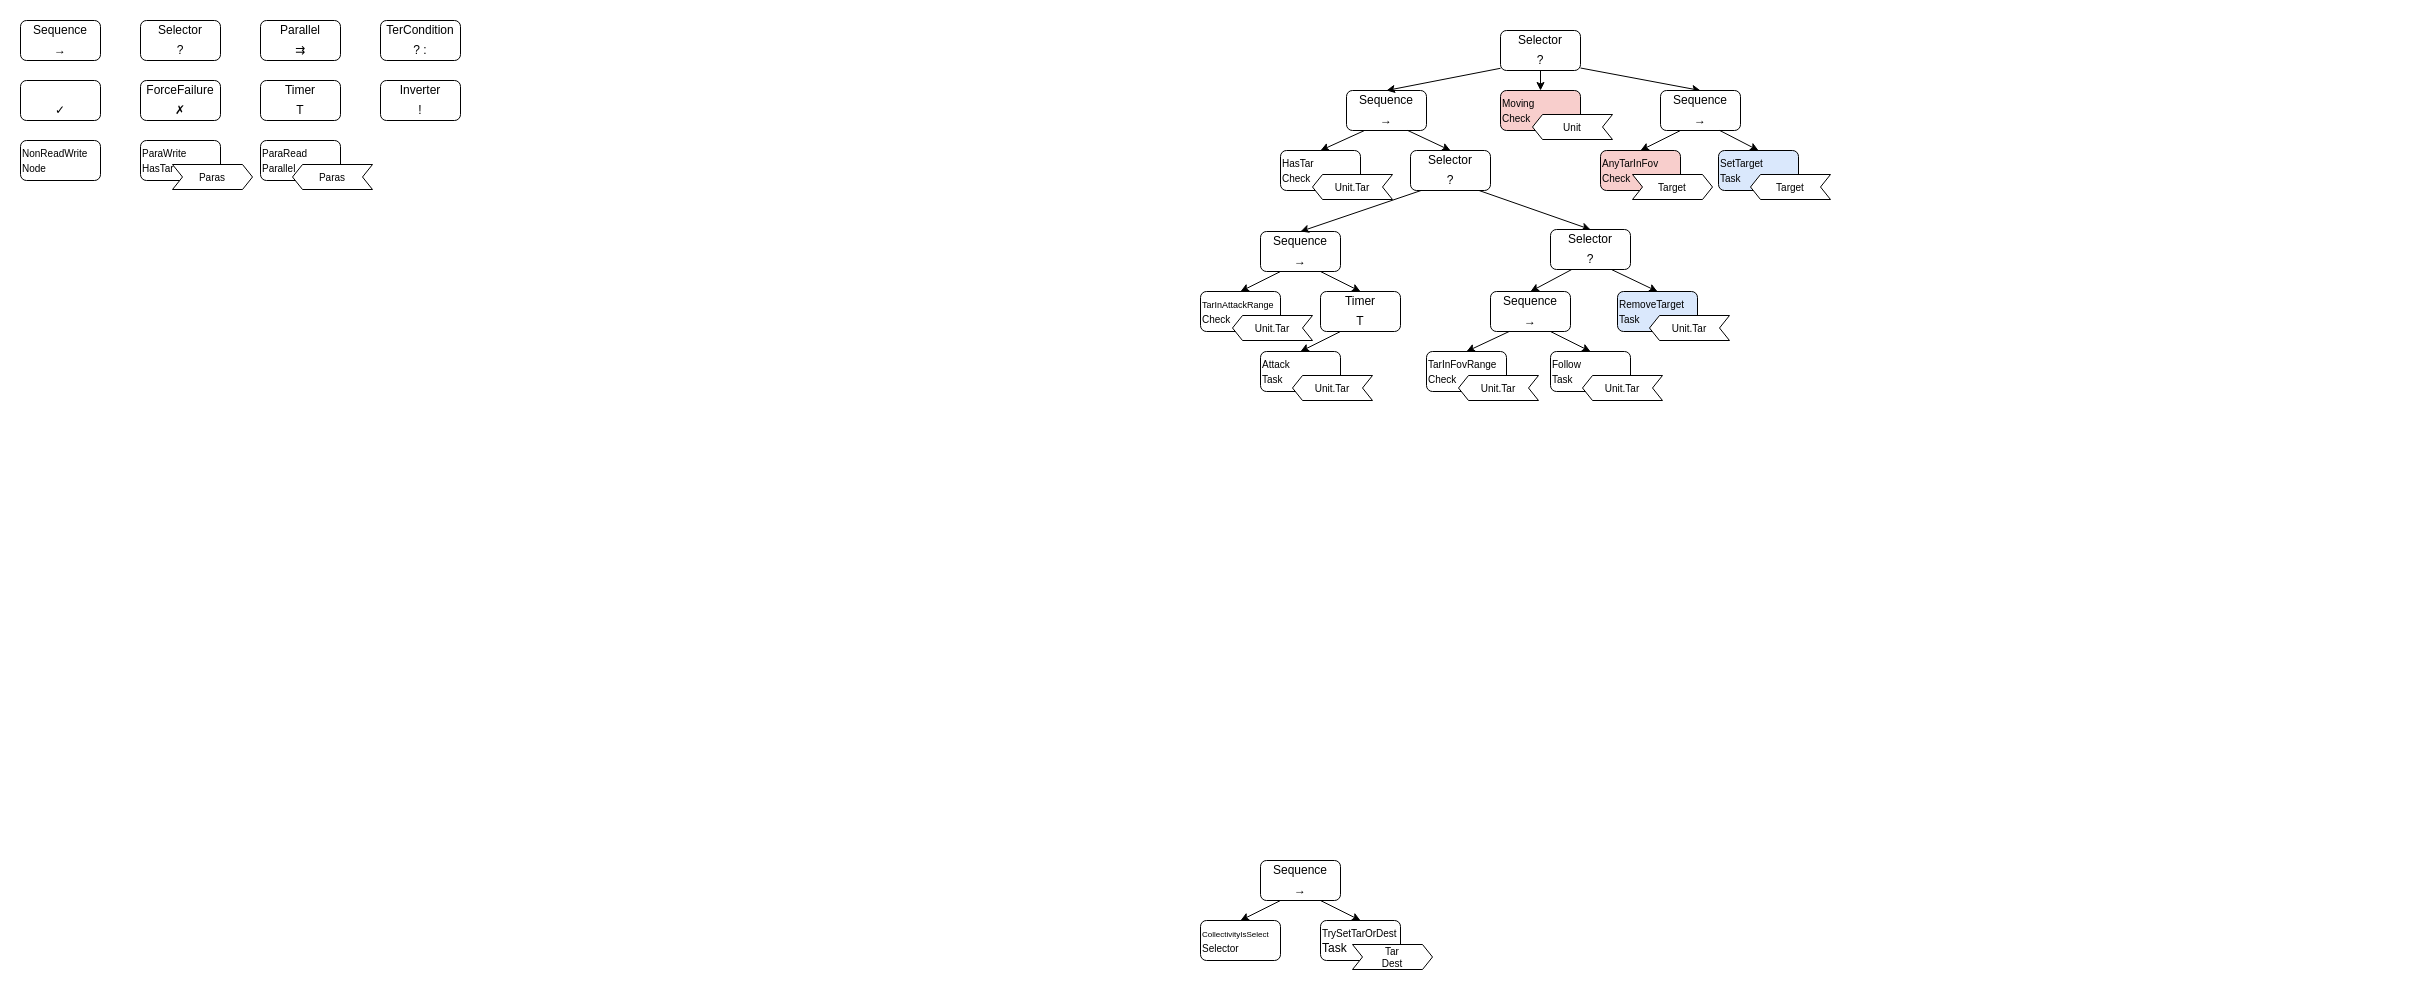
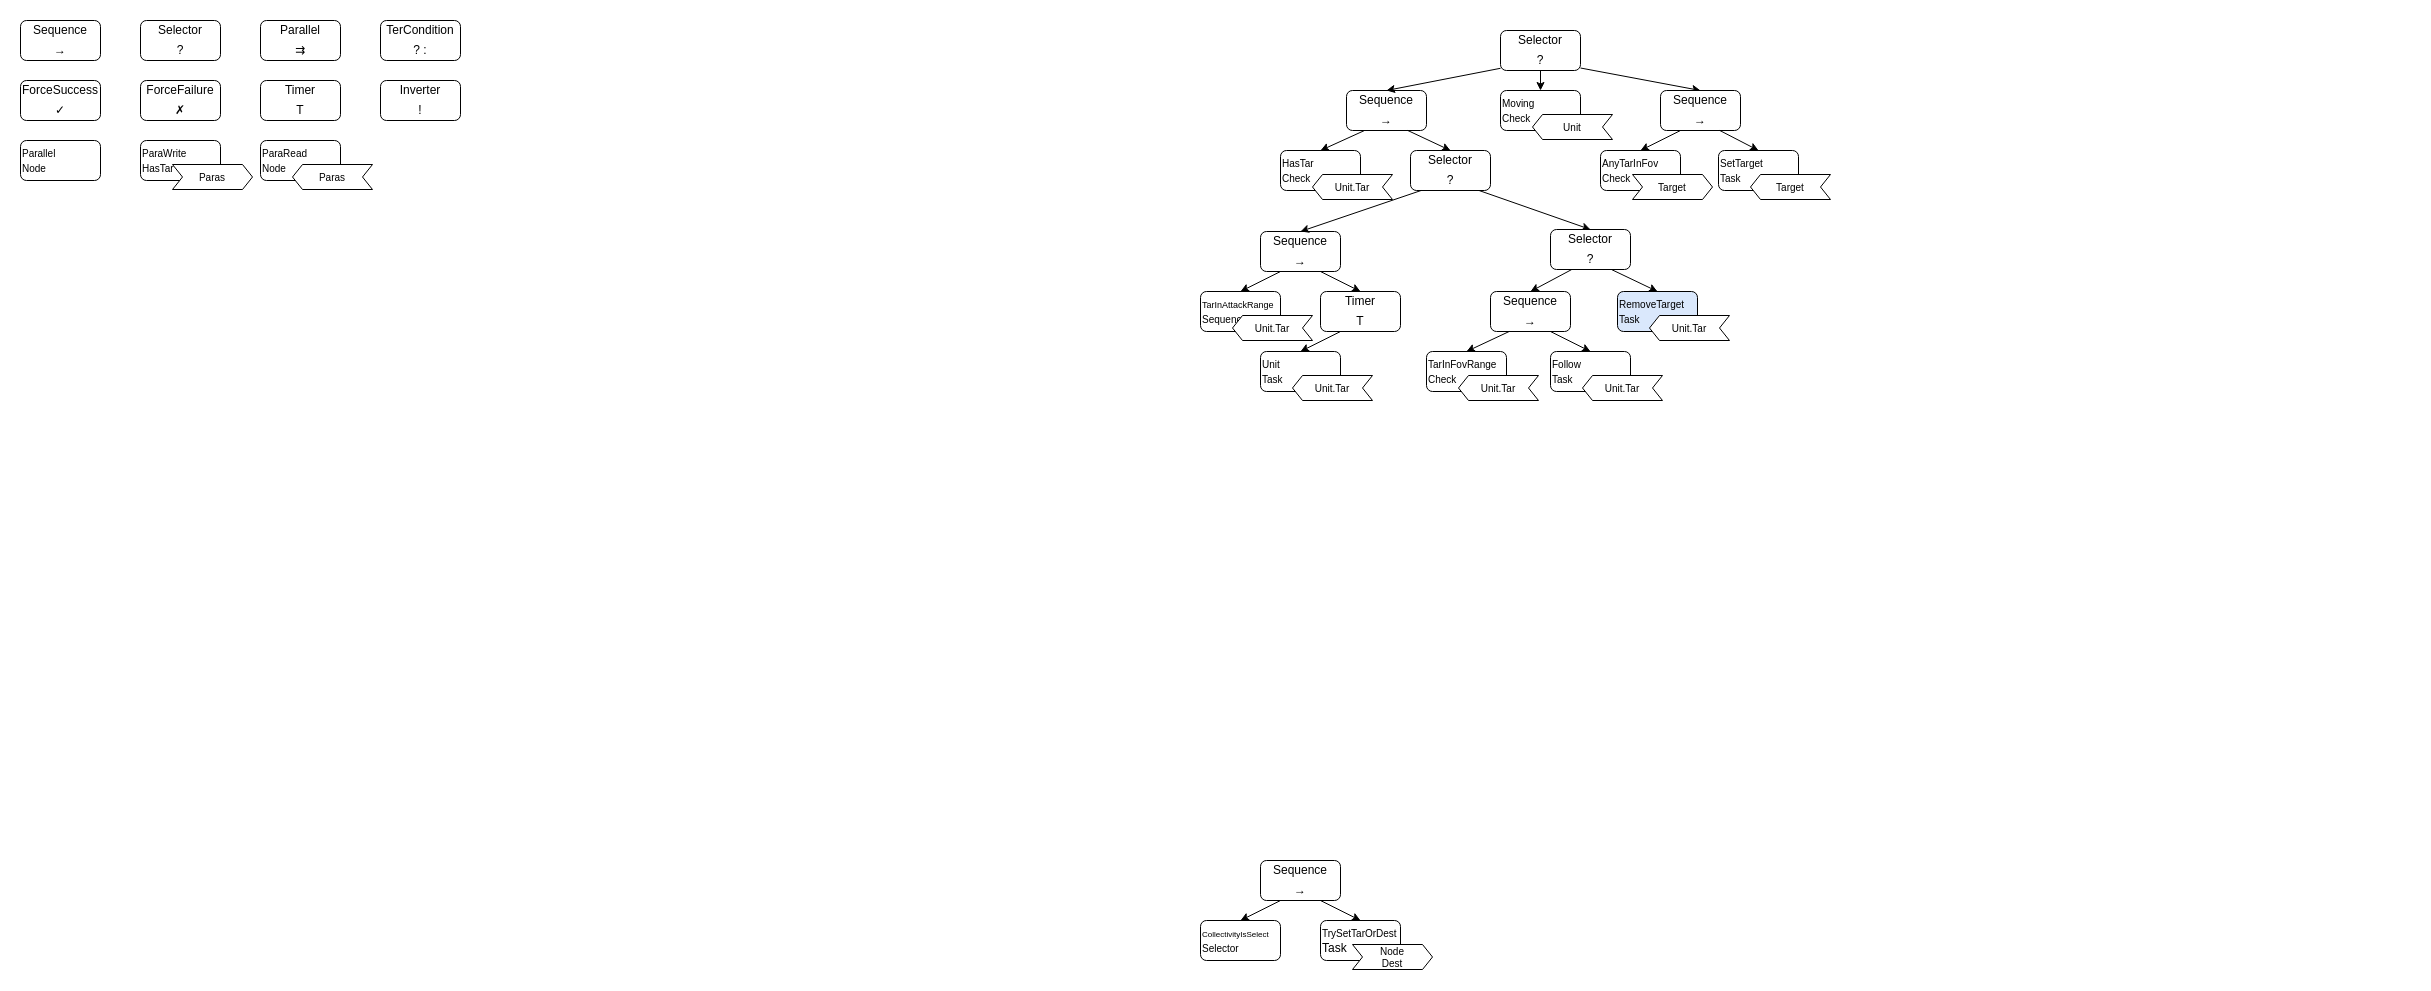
+ <mxCell id="31" value="ForceSuccess" style="text;html=1;strokeColor=none;fillColor=none;align=center;verticalAlign=middle;whiteSpace=wrap;rounded=0;" parent="29" vertex="1"><mxGeometry width="80" height="20" as="geometry" /></mxCell>
- <mxCell id="105" value="&lt;span style=&quot;font-size: 10px&quot;&gt;Moving&lt;/span&gt;&lt;br style=&quot;font-size: 10px&quot;&gt;&lt;span style=&quot;font-size: 10px&quot;&gt;Check&lt;/span&gt;" style="rounded=1;whiteSpace=wrap;html=1;align=left;verticalAlign=middle;fillColor=#f8cecc;" parent="104" vertex="1"><mxGeometry width="80" height="40" as="geometry" /></mxCell>
+ <mxCell id="105" value="&lt;span style=&quot;font-size: 10px&quot;&gt;Moving&lt;/span&gt;&lt;br style=&quot;font-size: 10px&quot;&gt;&lt;span style=&quot;font-size: 10px&quot;&gt;Check&lt;/span&gt;" style="rounded=1;whiteSpace=wrap;html=1;align=left;verticalAlign=middle;" parent="104" vertex="1"><mxGeometry width="80" height="40" as="geometry" /></mxCell>
- <mxCell id="21" value="&lt;font style=&quot;font-size: 10px&quot;&gt;NonReadWrite&lt;br&gt;Node&lt;/font&gt;" style="rounded=1;whiteSpace=wrap;html=1;align=left;verticalAlign=middle;" parent="20" vertex="1"><mxGeometry width="80" height="40" as="geometry" /></mxCell>
+ <mxCell id="21" value="&lt;font style=&quot;font-size: 10px&quot;&gt;Parallel&lt;br&gt;Node&lt;/font&gt;" style="rounded=1;whiteSpace=wrap;html=1;align=left;verticalAlign=middle;" parent="20" vertex="1"><mxGeometry width="80" height="40" as="geometry" /></mxCell>
- <mxCell id="17" value="&lt;font style=&quot;font-size: 10px&quot;&gt;ParaRead&lt;br&gt;Parallel&lt;/font&gt;" style="rounded=1;whiteSpace=wrap;html=1;align=left;verticalAlign=middle;" parent="16" vertex="1"><mxGeometry width="80" height="40" as="geometry" /></mxCell>
+ <mxCell id="17" value="&lt;font style=&quot;font-size: 10px&quot;&gt;ParaRead&lt;br&gt;Node&lt;/font&gt;" style="rounded=1;whiteSpace=wrap;html=1;align=left;verticalAlign=middle;" parent="16" vertex="1"><mxGeometry width="80" height="40" as="geometry" /></mxCell>
- <mxCell id="134" value="&lt;font&gt;&lt;font style=&quot;font-size: 10px&quot;&gt;AnyTarInFov&lt;/font&gt;&lt;br&gt;&lt;span style=&quot;font-size: 10px&quot;&gt;Check&lt;/span&gt;&lt;br&gt;&lt;/font&gt;" style="rounded=1;whiteSpace=wrap;html=1;align=left;verticalAlign=middle;fillColor=#f8cecc;" parent="133" vertex="1"><mxGeometry width="80" height="40" as="geometry" /></mxCell>
+ <mxCell id="134" value="&lt;font&gt;&lt;font style=&quot;font-size: 10px&quot;&gt;AnyTarInFov&lt;/font&gt;&lt;br&gt;&lt;span style=&quot;font-size: 10px&quot;&gt;Check&lt;/span&gt;&lt;br&gt;&lt;/font&gt;" style="rounded=1;whiteSpace=wrap;html=1;align=left;verticalAlign=middle;" parent="133" vertex="1"><mxGeometry width="80" height="40" as="geometry" /></mxCell>
- <mxCell id="145" value="&lt;font style=&quot;font-size: 10px&quot;&gt;SetTarget&lt;/font&gt;&lt;br&gt;&lt;span style=&quot;font-size: 10px&quot;&gt;Task&lt;/span&gt;" style="rounded=1;whiteSpace=wrap;html=1;align=left;verticalAlign=middle;fillColor=#dae8fc;" parent="144" vertex="1"><mxGeometry width="80" height="40" as="geometry" /></mxCell>
+ <mxCell id="145" value="&lt;font style=&quot;font-size: 10px&quot;&gt;SetTarget&lt;/font&gt;&lt;br&gt;&lt;span style=&quot;font-size: 10px&quot;&gt;Task&lt;/span&gt;" style="rounded=1;whiteSpace=wrap;html=1;align=left;verticalAlign=middle;" parent="144" vertex="1"><mxGeometry width="80" height="40" as="geometry" /></mxCell>
- <mxCell id="96" value="&lt;font style=&quot;font-size: 9px&quot;&gt;TarInAttackRange&lt;/font&gt;&lt;br style=&quot;font-size: 10px&quot;&gt;&lt;span style=&quot;font-size: 10px&quot;&gt;Check&lt;/span&gt;" style="rounded=1;whiteSpace=wrap;html=1;align=left;verticalAlign=middle;" parent="95" vertex="1"><mxGeometry width="80" height="40" as="geometry" /></mxCell>
+ <mxCell id="96" value="&lt;font style=&quot;font-size: 9px&quot;&gt;TarInAttackRange&lt;/font&gt;&lt;br style=&quot;font-size: 10px&quot;&gt;&lt;span style=&quot;font-size: 10px&quot;&gt;Sequence&lt;/span&gt;" style="rounded=1;whiteSpace=wrap;html=1;align=left;verticalAlign=middle;" parent="95" vertex="1"><mxGeometry width="80" height="40" as="geometry" /></mxCell>
- <mxCell id="86" value="&lt;span style=&quot;font-size: 10px&quot;&gt;Attack&lt;/span&gt;&lt;br style=&quot;font-size: 10px&quot;&gt;&lt;span style=&quot;font-size: 10px&quot;&gt;Task&lt;/span&gt;" style="rounded=1;whiteSpace=wrap;html=1;align=left;verticalAlign=middle;" parent="85" vertex="1"><mxGeometry width="80" height="40" as="geometry" /></mxCell>
+ <mxCell id="86" value="&lt;span style=&quot;font-size: 10px&quot;&gt;Unit&lt;/span&gt;&lt;br style=&quot;font-size: 10px&quot;&gt;&lt;span style=&quot;font-size: 10px&quot;&gt;Task&lt;/span&gt;" style="rounded=1;whiteSpace=wrap;html=1;align=left;verticalAlign=middle;" parent="85" vertex="1"><mxGeometry width="80" height="40" as="geometry" /></mxCell>
- <mxCell id="152" value="Tar&lt;br&gt;Dest" style="text;html=1;strokeColor=none;fillColor=none;align=center;verticalAlign=middle;whiteSpace=wrap;rounded=0;fontSize=10;" vertex="1" parent="149"><mxGeometry x="32" y="24" width="80" height="25" as="geometry" /></mxCell>
+ <mxCell id="152" value="Node&lt;br&gt;Dest" style="text;html=1;strokeColor=none;fillColor=none;align=center;verticalAlign=middle;whiteSpace=wrap;rounded=0;fontSize=10;" vertex="1" parent="149"><mxGeometry x="32" y="24" width="80" height="25" as="geometry" /></mxCell>
